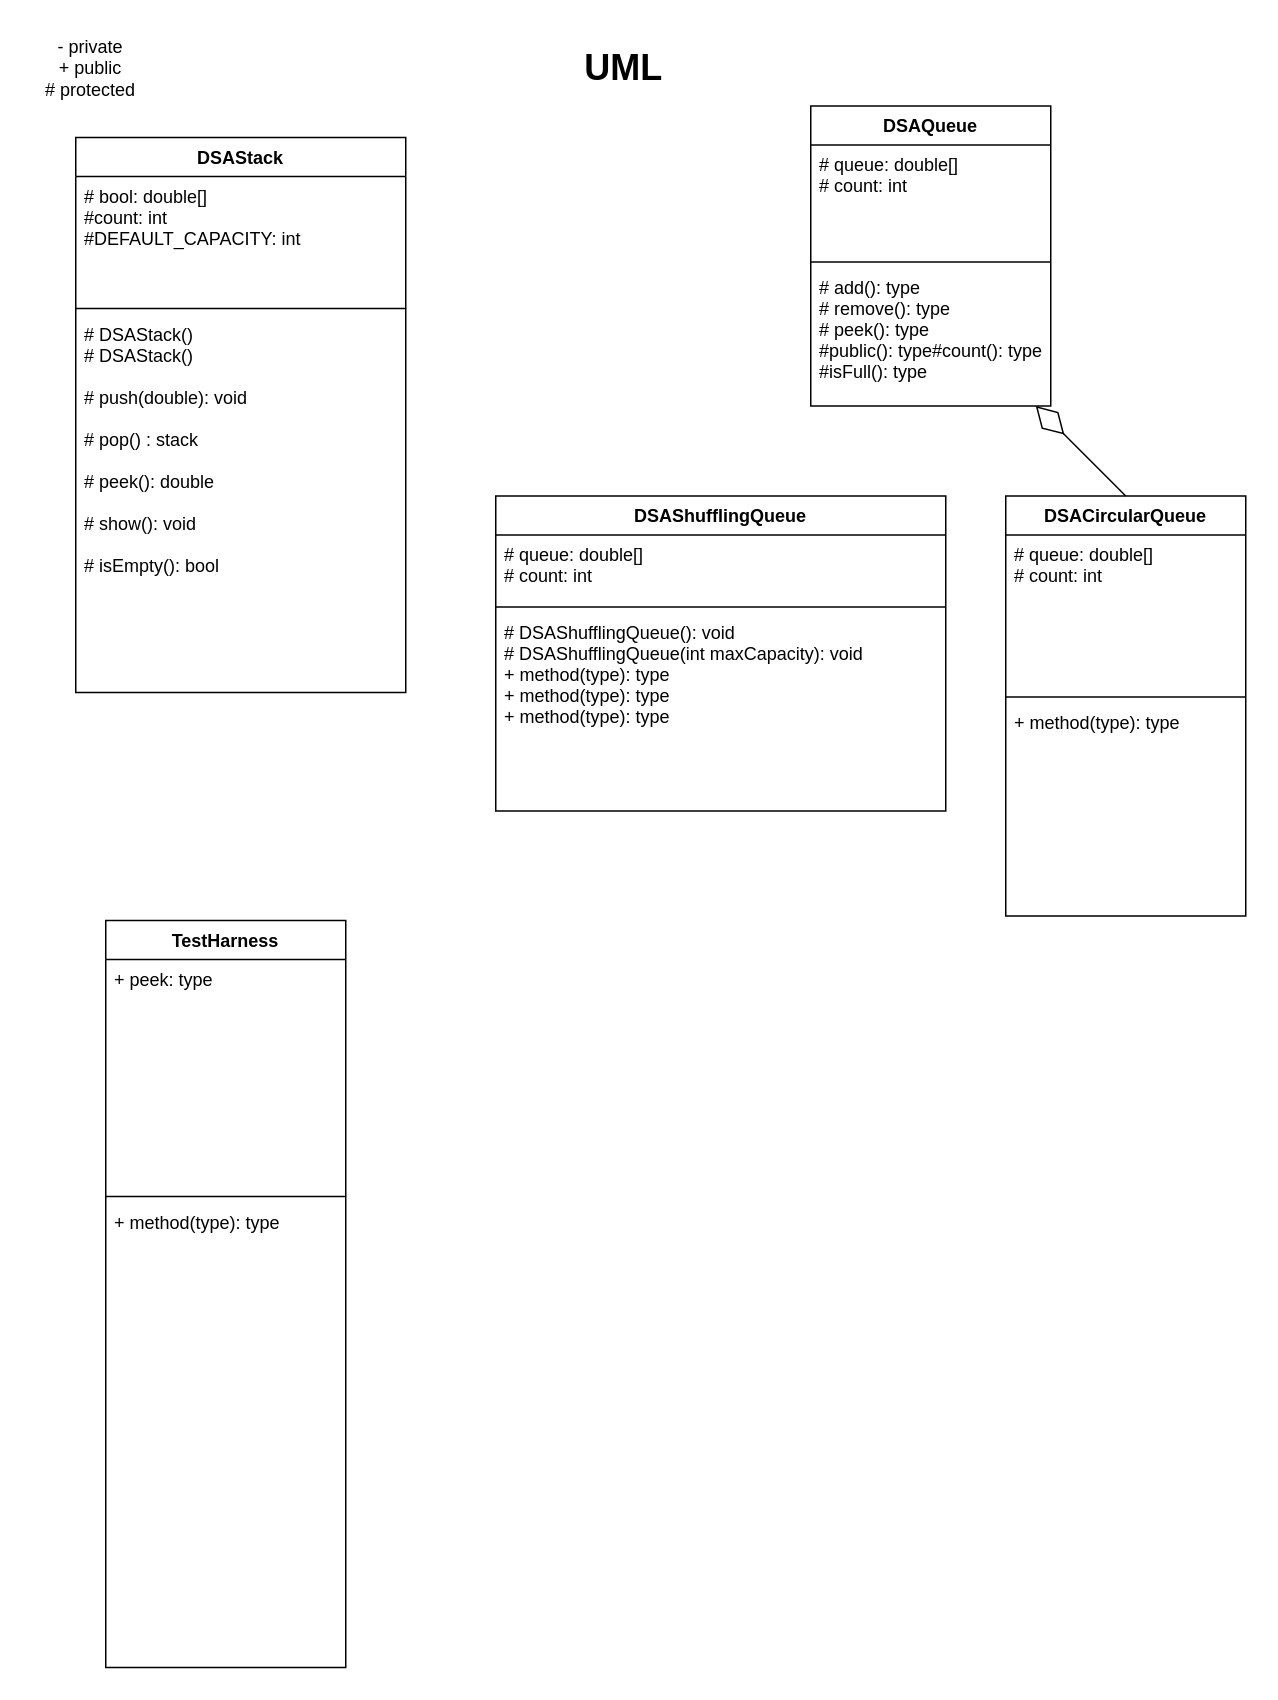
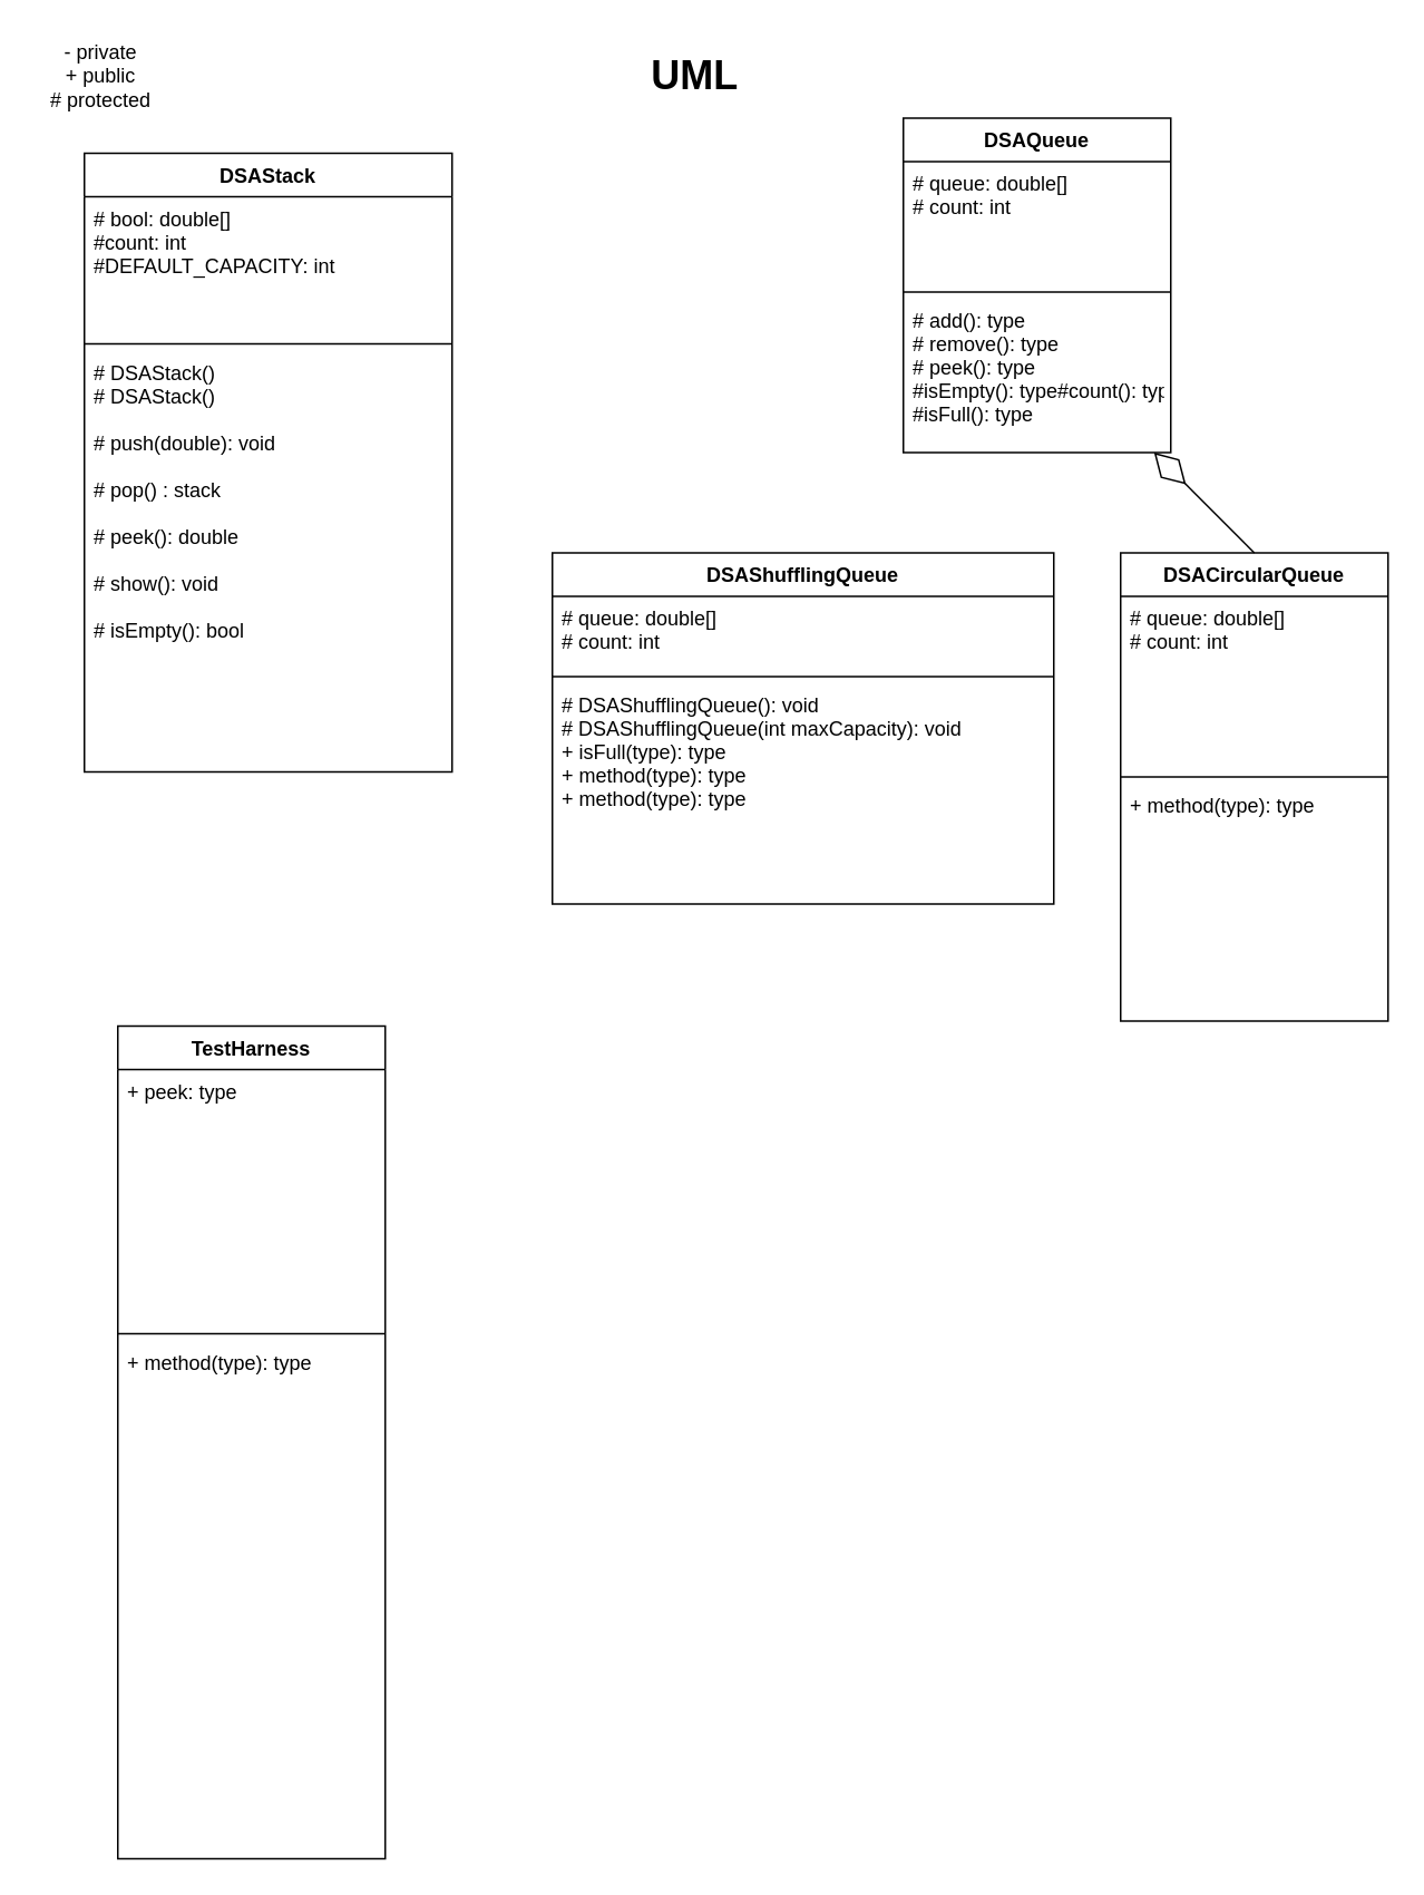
- <mxCell id="11" value="# add(): type&#10;# remove(): type&#10;# peek(): type&#10;#public(): type#count(): type&#10;#isFull(): type&#10;&#10;" style="text;strokeColor=none;fillColor=none;align=left;verticalAlign=top;spacingLeft=4;spacingRight=4;overflow=hidden;rotatable=0;points=[[0,0.5],[1,0.5]];portConstraint=eastwest;" vertex="1" parent="8"><mxGeometry y="108" width="160" height="92" as="geometry" /></mxCell>
+ <mxCell id="11" value="# add(): type&#10;# remove(): type&#10;# peek(): type&#10;#isEmpty(): type#count(): type&#10;#isFull(): type&#10;&#10;" style="text;strokeColor=none;fillColor=none;align=left;verticalAlign=top;spacingLeft=4;spacingRight=4;overflow=hidden;rotatable=0;points=[[0,0.5],[1,0.5]];portConstraint=eastwest;" vertex="1" parent="8"><mxGeometry y="108" width="160" height="92" as="geometry" /></mxCell>
- <mxCell id="15" value="# DSAShufflingQueue(): void&#10;# DSAShufflingQueue(int maxCapacity): void&#10;+ method(type): type&#10;+ method(type): type&#10;+ method(type): type" style="text;strokeColor=none;fillColor=none;align=left;verticalAlign=top;spacingLeft=4;spacingRight=4;overflow=hidden;rotatable=0;points=[[0,0.5],[1,0.5]];portConstraint=eastwest;" vertex="1" parent="12"><mxGeometry y="78" width="300" height="132" as="geometry" /></mxCell>
+ <mxCell id="15" value="# DSAShufflingQueue(): void&#10;# DSAShufflingQueue(int maxCapacity): void&#10;+ isFull(type): type&#10;+ method(type): type&#10;+ method(type): type" style="text;strokeColor=none;fillColor=none;align=left;verticalAlign=top;spacingLeft=4;spacingRight=4;overflow=hidden;rotatable=0;points=[[0,0.5],[1,0.5]];portConstraint=eastwest;" vertex="1" parent="12"><mxGeometry y="78" width="300" height="132" as="geometry" /></mxCell>
